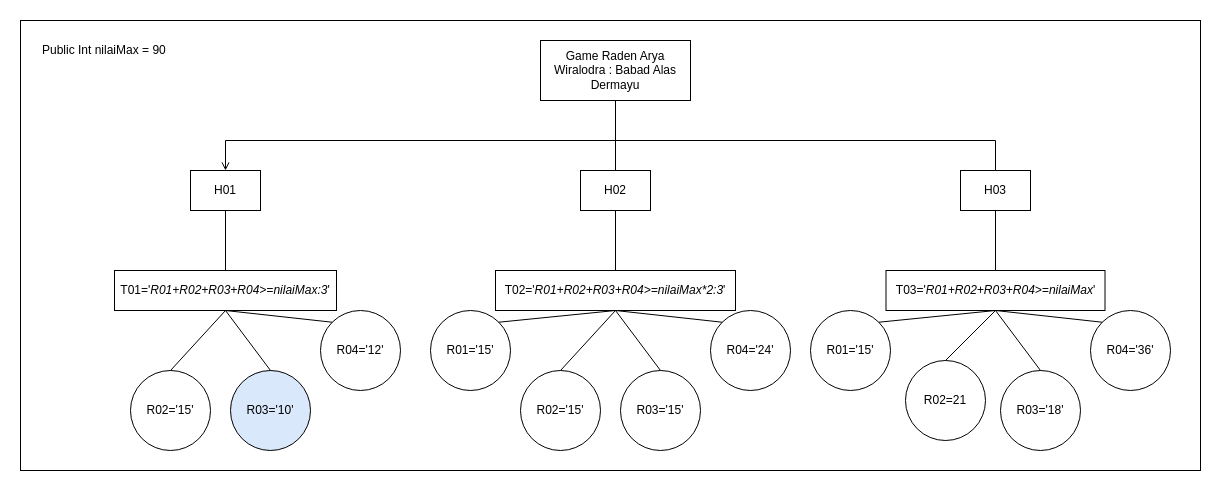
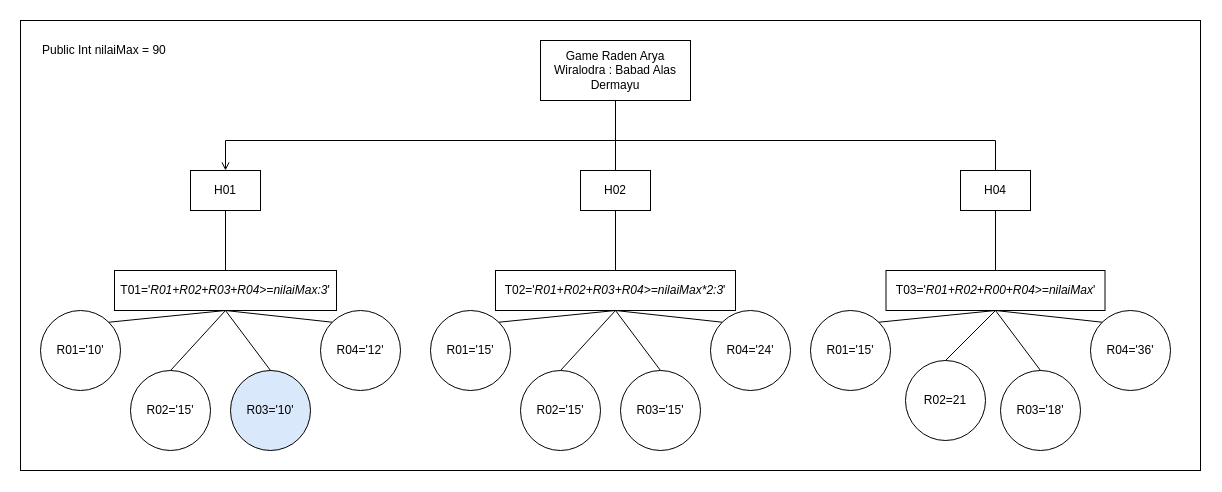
- <mxCell id="12" value="H03" style="rounded=0;whiteSpace=wrap;html=1;" parent="1" vertex="1"><mxGeometry x="960" y="170" width="70" height="40" as="geometry" /></mxCell>
+ <mxCell id="12" value="H04" style="rounded=0;whiteSpace=wrap;html=1;" parent="1" vertex="1"><mxGeometry x="960" y="170" width="70" height="40" as="geometry" /></mxCell>
- <mxCell id="31" value="&lt;div&gt;T03='&lt;i&gt;&lt;span lang=&quot;EN-US&quot;&gt;R01+R02+R03+R04&amp;gt;=&lt;/span&gt;&lt;/i&gt;&lt;i&gt;&lt;span lang=&quot;EN-US&quot;&gt;nilaiMax&lt;/span&gt;&lt;/i&gt;'&lt;/div&gt;" style="rounded=0;whiteSpace=wrap;html=1;" parent="1" vertex="1"><mxGeometry x="885.5" y="270" width="219" height="40" as="geometry" /></mxCell>
+ <mxCell id="31" value="&lt;div&gt;T03='&lt;i&gt;&lt;span lang=&quot;EN-US&quot;&gt;R01+R02+R00+R04&amp;gt;=&lt;/span&gt;&lt;/i&gt;&lt;i&gt;&lt;span lang=&quot;EN-US&quot;&gt;nilaiMax&lt;/span&gt;&lt;/i&gt;'&lt;/div&gt;" style="rounded=0;whiteSpace=wrap;html=1;" parent="1" vertex="1"><mxGeometry x="885.5" y="270" width="219" height="40" as="geometry" /></mxCell>
+ <mxCell id="18" value="" style="endArrow=none;html=1;exitX=0.5;exitY=1;exitDx=0;exitDy=0;entryX=1;entryY=0;entryDx=0;entryDy=0;" parent="1" source="13" target="17" edge="1"><mxGeometry width="50" height="50" relative="1" as="geometry"><mxPoint x="540" y="380" as="sourcePoint" /><mxPoint x="590" y="330" as="targetPoint" /></mxGeometry></mxCell>
+ <mxCell id="17" value="&lt;div&gt;R01='10'&lt;/div&gt;" style="ellipse;whiteSpace=wrap;html=1;aspect=fixed;" parent="1" vertex="1"><mxGeometry x="40" y="310" width="80" height="80" as="geometry" /></mxCell>
